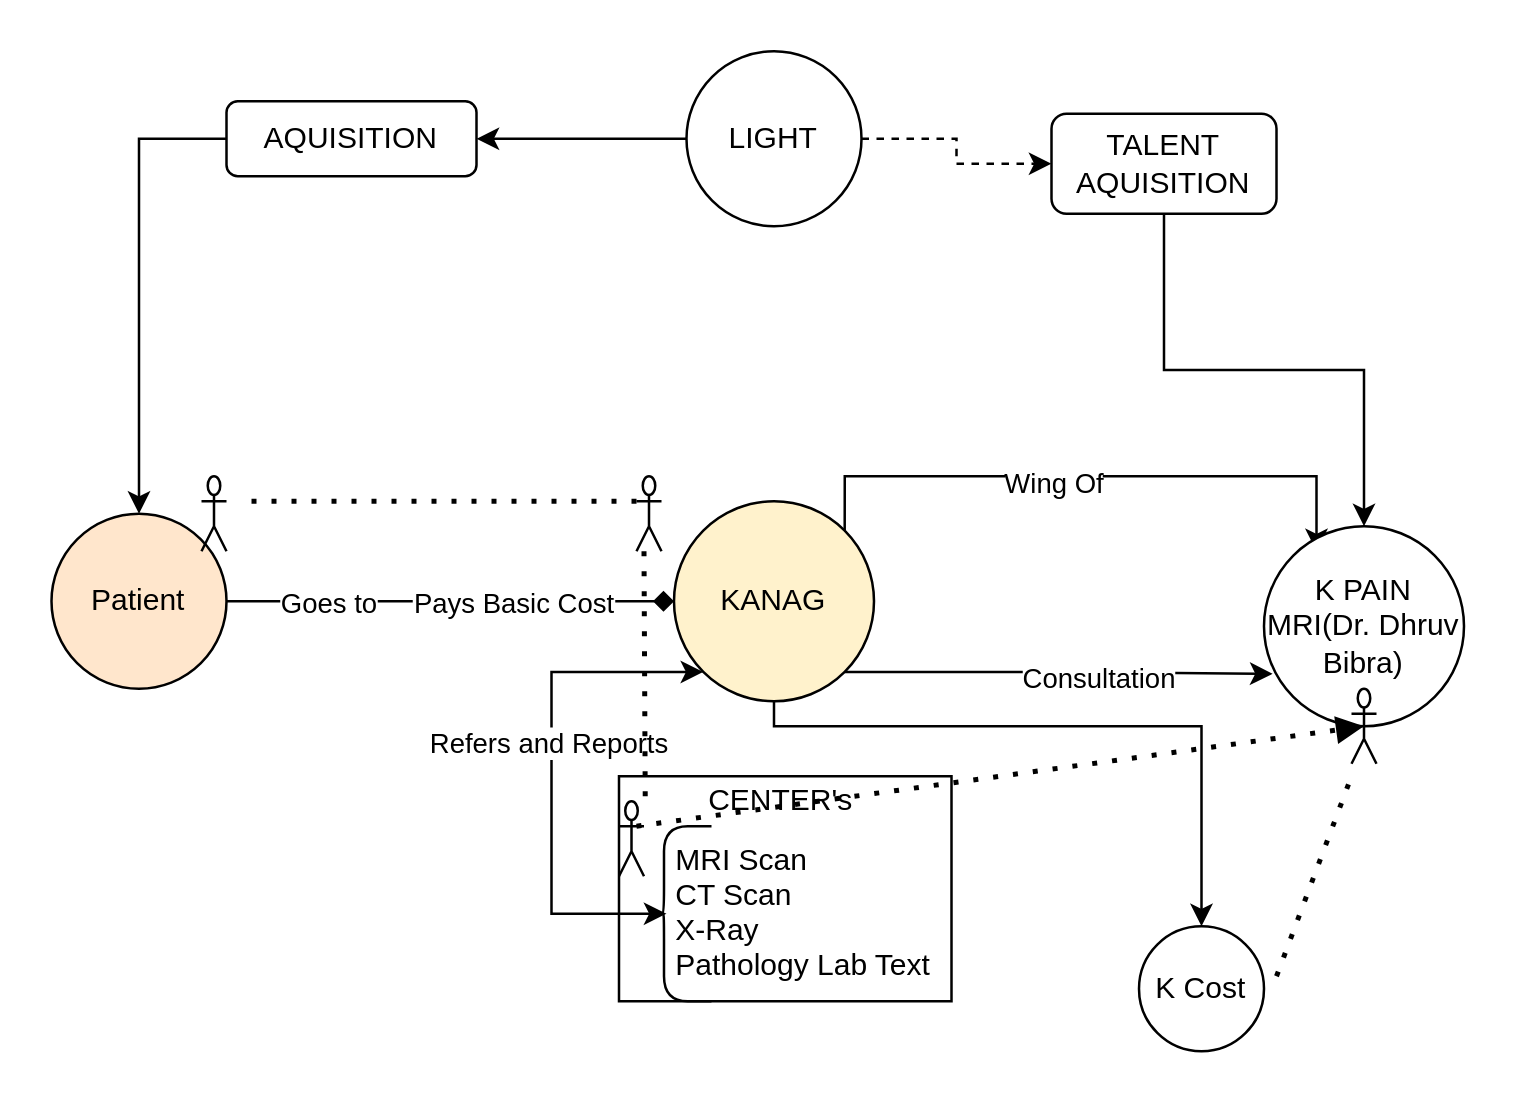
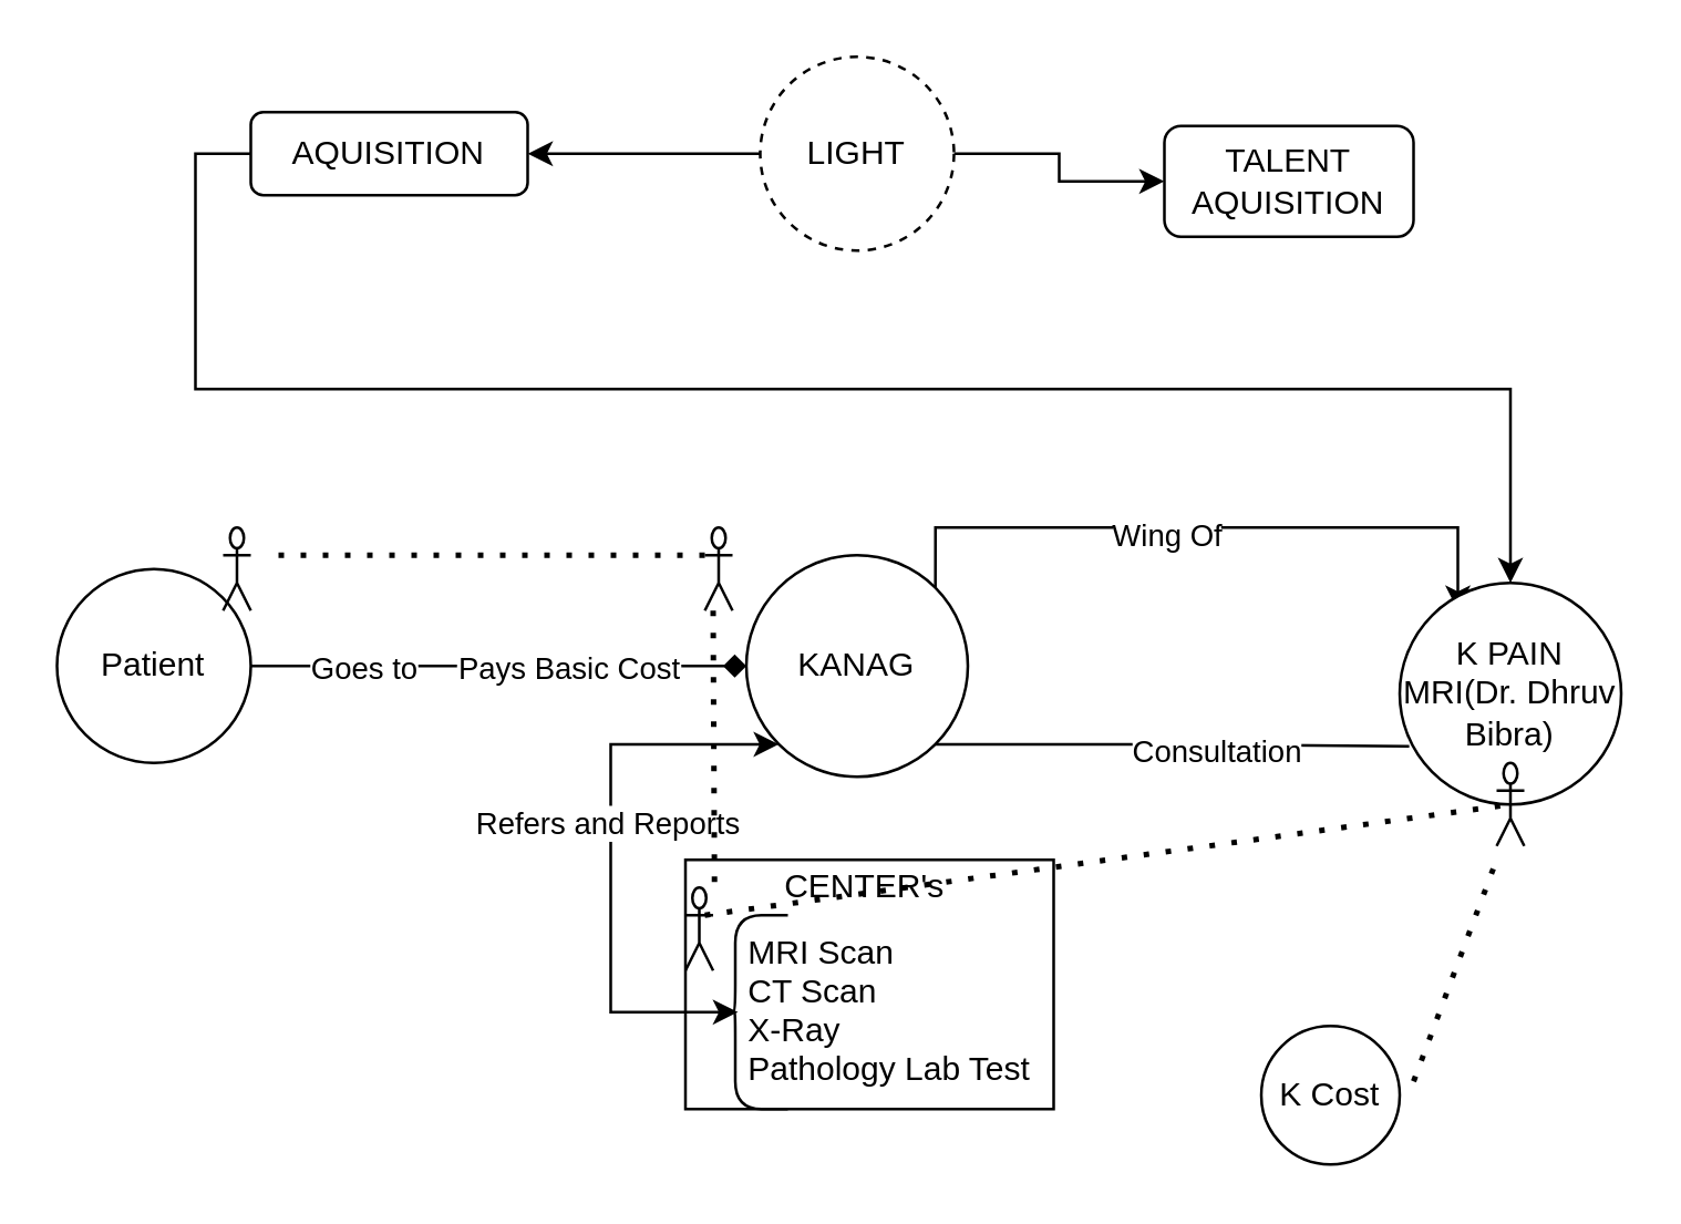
- <mxCell id="19" value="LIGHT" style="ellipse;whiteSpace=wrap;html=1;aspect=fixed;" vertex="1" parent="1"><mxGeometry x="274" y="20" width="70" height="70" as="geometry" /></mxCell>
+ <mxCell id="19" value="LIGHT" style="ellipse;whiteSpace=wrap;html=1;aspect=fixed;dashed=1;" vertex="1" parent="1"><mxGeometry x="274" y="20" width="70" height="70" as="geometry" /></mxCell>
- <mxCell id="18" style="edgeStyle=orthogonalEdgeStyle;rounded=0;orthogonalLoop=1;jettySize=auto;html=1;exitX=1;exitY=0.5;exitDx=0;exitDy=0;entryX=0;entryY=0.5;entryDx=0;entryDy=0;dashed=1;" edge="1" parent="1" source="19" target="23"><mxGeometry relative="1" as="geometry"><mxPoint x="440" y="55" as="targetPoint" /></mxGeometry></mxCell>
+ <mxCell id="18" style="edgeStyle=orthogonalEdgeStyle;rounded=0;orthogonalLoop=1;jettySize=auto;html=1;exitX=1;exitY=0.5;exitDx=0;exitDy=0;entryX=0;entryY=0.5;entryDx=0;entryDy=0;" edge="1" parent="1" source="19" target="23"><mxGeometry relative="1" as="geometry"><mxPoint x="440" y="55" as="targetPoint" /></mxGeometry></mxCell>
- <mxCell id="20" style="edgeStyle=orthogonalEdgeStyle;rounded=0;orthogonalLoop=1;jettySize=auto;html=1;exitX=0;exitY=0.5;exitDx=0;exitDy=0;entryX=0.5;entryY=0;entryDx=0;entryDy=0;" edge="1" parent="1" source="21" target="16"><mxGeometry relative="1" as="geometry" /></mxCell>
+ <mxCell id="20" style="edgeStyle=orthogonalEdgeStyle;rounded=0;orthogonalLoop=1;jettySize=auto;html=1;exitX=0;exitY=0.5;exitDx=0;exitDy=0;" edge="1" parent="1" source="21" target="12"><mxGeometry relative="1" as="geometry" /></mxCell>
- <mxCell id="22" style="edgeStyle=orthogonalEdgeStyle;rounded=0;orthogonalLoop=1;jettySize=auto;html=1;exitX=0.5;exitY=1;exitDx=0;exitDy=0;" edge="1" parent="1" source="23" target="12"><mxGeometry relative="1" as="geometry" /></mxCell>
- <mxCell id="16" value="Patient" style="ellipse;whiteSpace=wrap;html=1;aspect=fixed;fillColor=#ffe6cc;" vertex="1" parent="1"><mxGeometry x="20" y="205" width="70" height="70" as="geometry" /></mxCell>
+ <mxCell id="16" value="Patient" style="ellipse;whiteSpace=wrap;html=1;aspect=fixed;" vertex="1" parent="1"><mxGeometry x="20" y="205" width="70" height="70" as="geometry" /></mxCell>
- <mxCell id="11" value="KANAG" style="ellipse;whiteSpace=wrap;html=1;aspect=fixed;fillColor=#fff2cc;" vertex="1" parent="1"><mxGeometry x="269" y="200" width="80" height="80" as="geometry" /></mxCell>
+ <mxCell id="11" value="KANAG" style="ellipse;whiteSpace=wrap;html=1;aspect=fixed;" vertex="1" parent="1"><mxGeometry x="269" y="200" width="80" height="80" as="geometry" /></mxCell>
- <mxCell id="7" style="edgeStyle=orthogonalEdgeStyle;rounded=0;orthogonalLoop=1;jettySize=auto;html=1;exitX=1;exitY=1;exitDx=0;exitDy=0;entryX=0.043;entryY=0.738;entryDx=0;entryDy=0;entryPerimeter=0;startArrow=none;startFill=0;" edge="1" parent="1" source="11" target="12"><mxGeometry relative="1" as="geometry" /></mxCell>
+ <mxCell id="7" style="edgeStyle=orthogonalEdgeStyle;rounded=0;orthogonalLoop=1;jettySize=auto;html=1;exitX=1;exitY=1;exitDx=0;exitDy=0;entryX=0.043;entryY=0.738;entryDx=0;entryDy=0;entryPerimeter=0;startArrow=none;startFill=0;endArrow=none;" edge="1" parent="1" source="11" target="12"><mxGeometry relative="1" as="geometry" /></mxCell>
- <mxCell id="10" style="edgeStyle=orthogonalEdgeStyle;rounded=0;orthogonalLoop=1;jettySize=auto;html=1;exitX=0.5;exitY=1;exitDx=0;exitDy=0;startArrow=none;startFill=0;entryX=0.5;entryY=0;entryDx=0;entryDy=0;" edge="1" parent="1" source="11" target="34"><mxGeometry relative="1" as="geometry"><mxPoint x="450" y="330" as="targetPoint" /><Array as="points"><mxPoint x="309" y="290" /><mxPoint x="480" y="290" /></Array></mxGeometry></mxCell>
- <mxCell id="33" value="" style="endArrow=block;dashed=1;html=1;dashPattern=1 3;strokeWidth=2;exitX=0;exitY=1;exitDx=0;exitDy=0;entryX=0.5;entryY=1;entryDx=0;entryDy=0;" edge="1" parent="1" source="26" target="12"><mxGeometry width="50" height="50" relative="1" as="geometry"><mxPoint x="440" y="370" as="sourcePoint" /><mxPoint x="490" y="320" as="targetPoint" /></mxGeometry></mxCell>
+ <mxCell id="33" value="" style="endArrow=none;dashed=1;html=1;dashPattern=1 3;strokeWidth=2;exitX=0;exitY=1;exitDx=0;exitDy=0;entryX=0.5;entryY=1;entryDx=0;entryDy=0;" edge="1" parent="1" source="26" target="12"><mxGeometry width="50" height="50" relative="1" as="geometry"><mxPoint x="440" y="370" as="sourcePoint" /><mxPoint x="490" y="320" as="targetPoint" /></mxGeometry></mxCell>
- <mxCell id="25" value="MRI Scan&#10;CT Scan&#10;X-Ray&#10;Pathology Lab Text" style="text;strokeColor=none;fillColor=none;align=left;verticalAlign=top;spacingLeft=4;spacingRight=4;overflow=hidden;rotatable=0;points=[[0,0.5],[1,0.5]];portConstraint=eastwest;" vertex="1" parent="1"><mxGeometry x="264" y="330" width="116" height="70" as="geometry" /></mxCell>
+ <mxCell id="25" value="MRI Scan&#10;CT Scan&#10;X-Ray&#10;Pathology Lab Test" style="text;strokeColor=none;fillColor=none;align=left;verticalAlign=top;spacingLeft=4;spacingRight=4;overflow=hidden;rotatable=0;points=[[0,0.5],[1,0.5]];portConstraint=eastwest;" vertex="1" parent="1"><mxGeometry x="264" y="330" width="116" height="70" as="geometry" /></mxCell>
